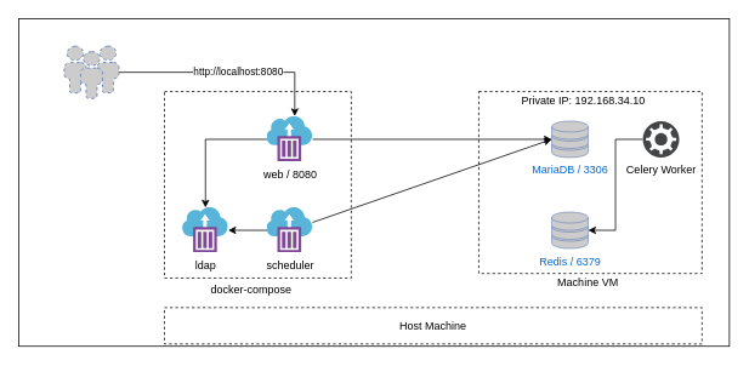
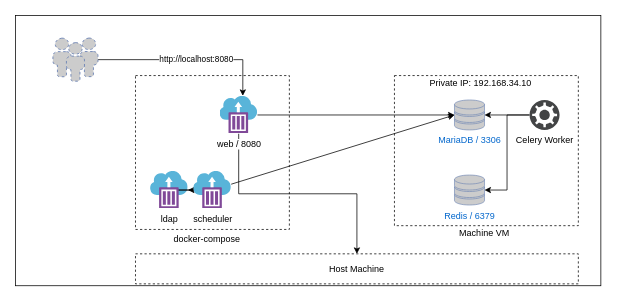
+ <mxCell id="7" style="edgeStyle=none;rounded=0;orthogonalLoop=1;jettySize=auto;html=1;" edge="1" parent="1" source="9" target="5"><mxGeometry relative="1" as="geometry" /></mxCell>
- <mxCell id="14" style="edgeStyle=orthogonalEdgeStyle;rounded=0;orthogonalLoop=1;jettySize=auto;html=1;" edge="1" parent="1" source="16" target="10"><mxGeometry relative="1" as="geometry" /></mxCell>
+ <mxCell id="14" style="edgeStyle=orthogonalEdgeStyle;rounded=0;orthogonalLoop=1;jettySize=auto;html=1;" edge="1" parent="1" source="16" target="20"><mxGeometry relative="1" as="geometry" /></mxCell>
- <mxCell id="19" value="scheduler" style="aspect=fixed;html=1;points=[];align=center;image;fontSize=12;image=img/lib/mscae/Container_Instances.svg;" vertex="1" parent="1"><mxGeometry x="292.5" y="227.5" width="50" height="50" as="geometry" /></mxCell>
+ <mxCell id="19" value="scheduler" style="aspect=fixed;html=1;points=[];align=center;image;fontSize=12;image=img/lib/mscae/Container_Instances.svg;" vertex="1" parent="1"><mxGeometry x="257.5" y="227.5" width="50" height="50" as="geometry" /></mxCell>
